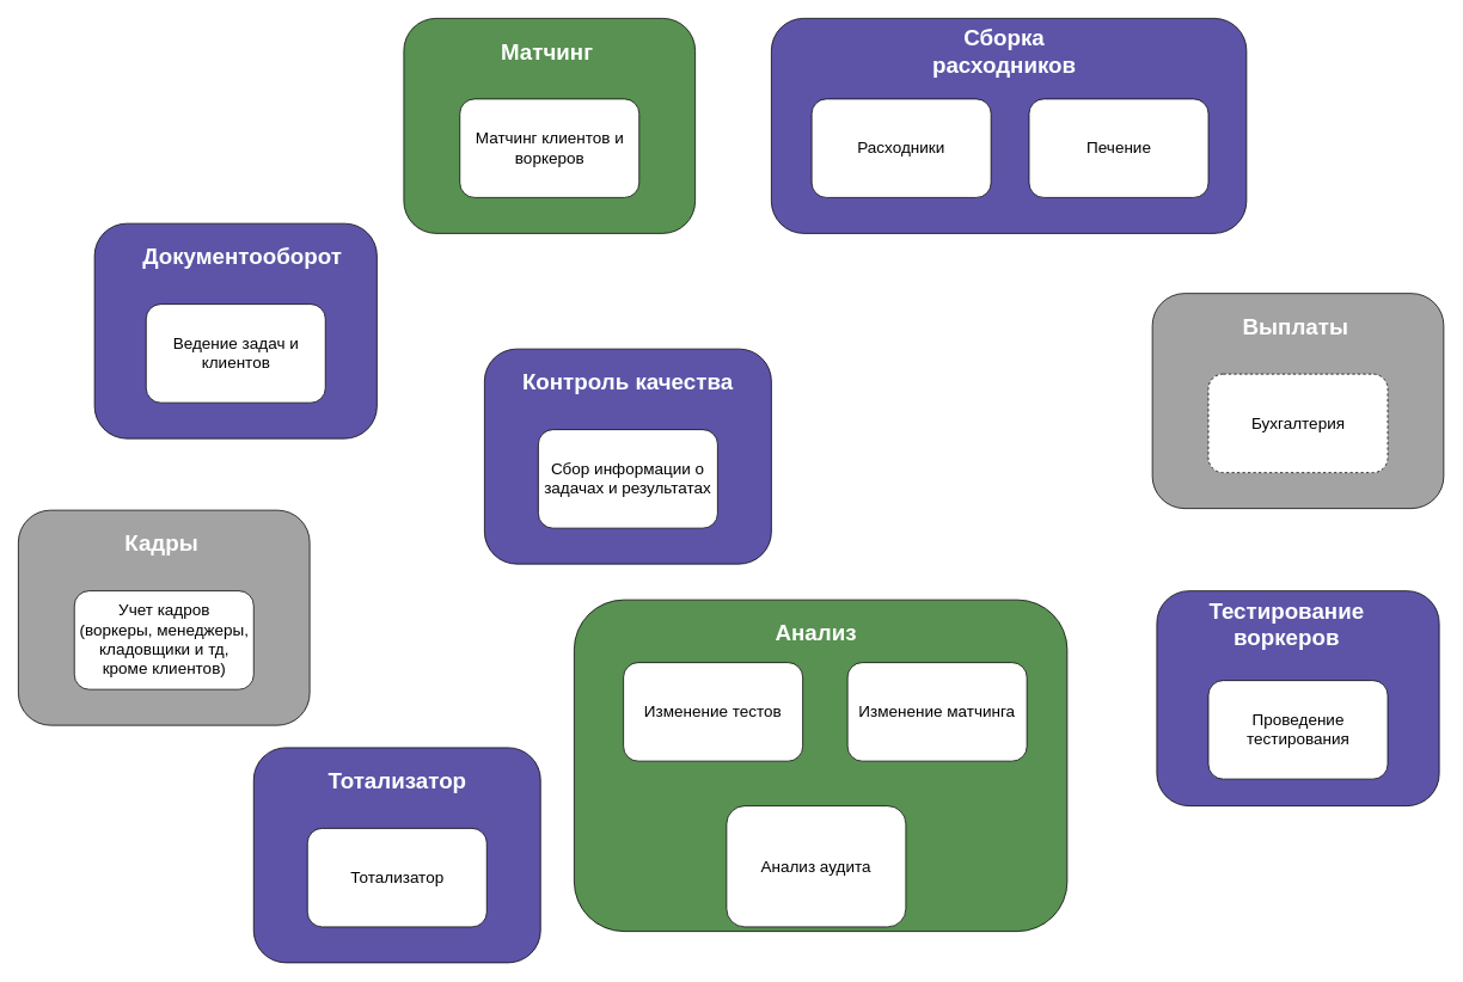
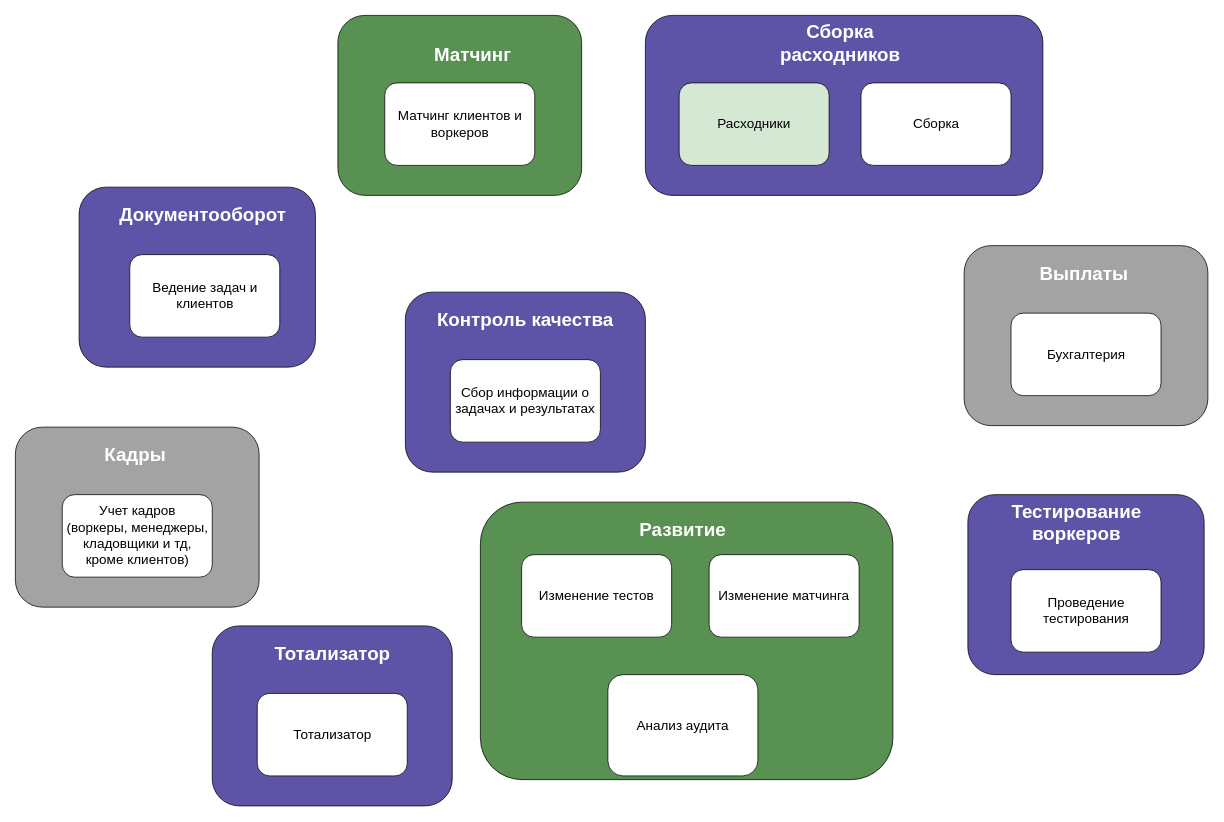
- <mxCell id="17" value="&lt;font color=&quot;#ffffff&quot;&gt;&lt;span style=&quot;font-size: 25px;&quot;&gt;&lt;b&gt;Матчинг&lt;/b&gt;&lt;/span&gt;&lt;/font&gt;" style="text;html=1;align=center;verticalAlign=middle;whiteSpace=wrap;rounded=0;" parent="1" vertex="1"><mxGeometry x="490" y="41" width="240" height="30" as="geometry" /></mxCell>
+ <mxCell id="17" value="&lt;font color=&quot;#ffffff&quot;&gt;&lt;span style=&quot;font-size: 25px;&quot;&gt;&lt;b&gt;Матчинг&lt;/b&gt;&lt;/span&gt;&lt;/font&gt;" style="text;html=1;align=center;verticalAlign=middle;whiteSpace=wrap;rounded=0;" parent="1" vertex="1"><mxGeometry x="510" y="56" width="240" height="30" as="geometry" /></mxCell>
- <mxCell id="27" value="&lt;span style=&quot;font-size: 18px;&quot;&gt;Расходники&lt;/span&gt;" style="rounded=1;whiteSpace=wrap;html=1;" parent="1" vertex="1"><mxGeometry x="905" y="110" width="200" height="110" as="geometry" /></mxCell>
+ <mxCell id="27" value="&lt;span style=&quot;font-size: 18px;&quot;&gt;Расходники&lt;/span&gt;" style="rounded=1;whiteSpace=wrap;html=1;fillColor=#d5e8d4;" parent="1" vertex="1"><mxGeometry x="905" y="110" width="200" height="110" as="geometry" /></mxCell>
- <mxCell id="31" value="&lt;font style=&quot;font-size: 18px;&quot;&gt;Печение&lt;/font&gt;" style="rounded=1;whiteSpace=wrap;html=1;" vertex="1" parent="1"><mxGeometry x="1147.5" y="110" width="200" height="110" as="geometry" /></mxCell>
+ <mxCell id="31" value="&lt;font style=&quot;font-size: 18px;&quot;&gt;Сборка&lt;/font&gt;" style="rounded=1;whiteSpace=wrap;html=1;" vertex="1" parent="1"><mxGeometry x="1147.5" y="110" width="200" height="110" as="geometry" /></mxCell>
- <mxCell id="29" value="&lt;font style=&quot;font-size: 18px;&quot;&gt;Ведение задач и клиентов&lt;/font&gt;" style="rounded=1;whiteSpace=wrap;html=1;" parent="1" vertex="1"><mxGeometry x="162.5" y="339" width="200" height="110" as="geometry" /></mxCell>
+ <mxCell id="29" value="&lt;font style=&quot;font-size: 18px;&quot;&gt;Ведение задач и клиентов&lt;/font&gt;" style="rounded=1;whiteSpace=wrap;html=1;" parent="1" vertex="1"><mxGeometry x="172.5" y="339" width="200" height="110" as="geometry" /></mxCell>
- <mxCell id="24" value="&lt;font style=&quot;font-size: 18px;&quot;&gt;Бухгалтерия&lt;/font&gt;" style="rounded=1;whiteSpace=wrap;html=1;dashed=1;" parent="1" vertex="1"><mxGeometry x="1347.5" y="417" width="200" height="110" as="geometry" /></mxCell>
+ <mxCell id="24" value="&lt;font style=&quot;font-size: 18px;&quot;&gt;Бухгалтерия&lt;/font&gt;" style="rounded=1;whiteSpace=wrap;html=1;" parent="1" vertex="1"><mxGeometry x="1347.5" y="417" width="200" height="110" as="geometry" /></mxCell>
- <mxCell id="7" value="&lt;b&gt;&lt;font color=&quot;#ffffff&quot; style=&quot;font-size: 25px;&quot;&gt;Анализ&lt;/font&gt;&lt;/b&gt;" style="text;html=1;align=center;verticalAlign=middle;whiteSpace=wrap;rounded=0;" parent="1" vertex="1"><mxGeometry x="800" y="689" width="220" height="30" as="geometry" /></mxCell>
+ <mxCell id="7" value="&lt;b&gt;&lt;font color=&quot;#ffffff&quot; style=&quot;font-size: 25px;&quot;&gt;Развитие&lt;/font&gt;&lt;/b&gt;" style="text;html=1;align=center;verticalAlign=middle;whiteSpace=wrap;rounded=0;" parent="1" vertex="1"><mxGeometry x="800" y="689" width="220" height="30" as="geometry" /></mxCell>
